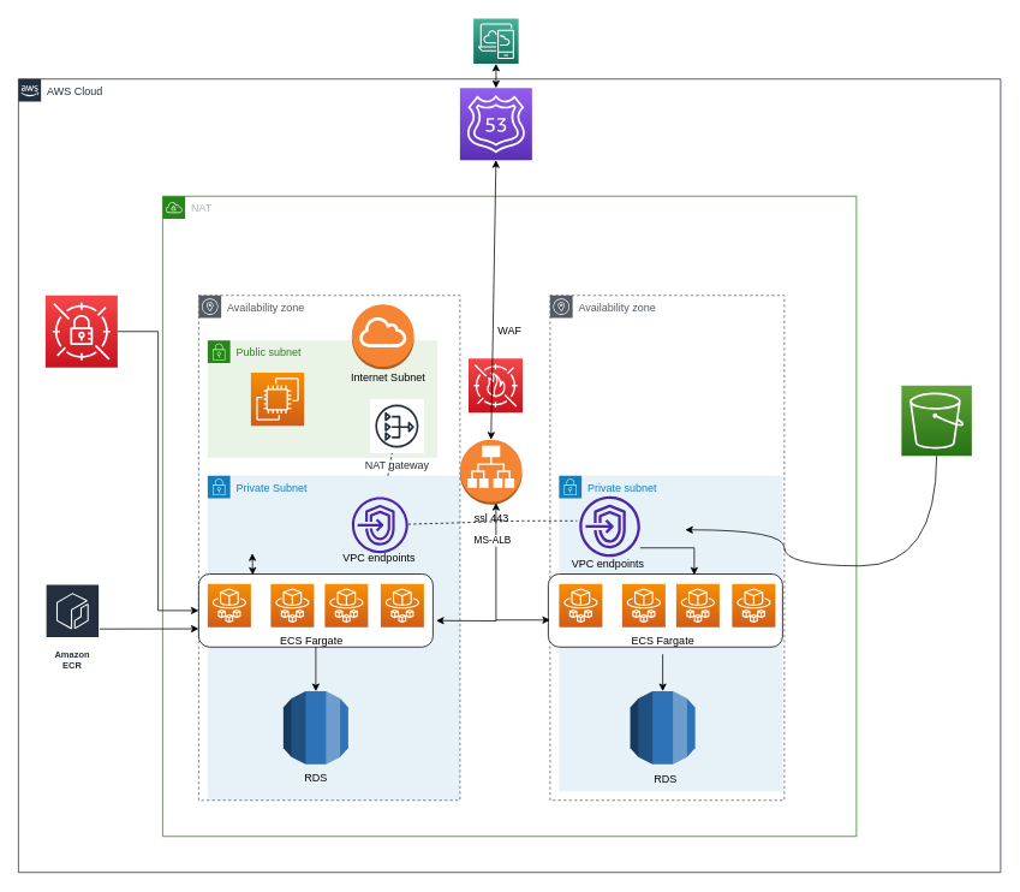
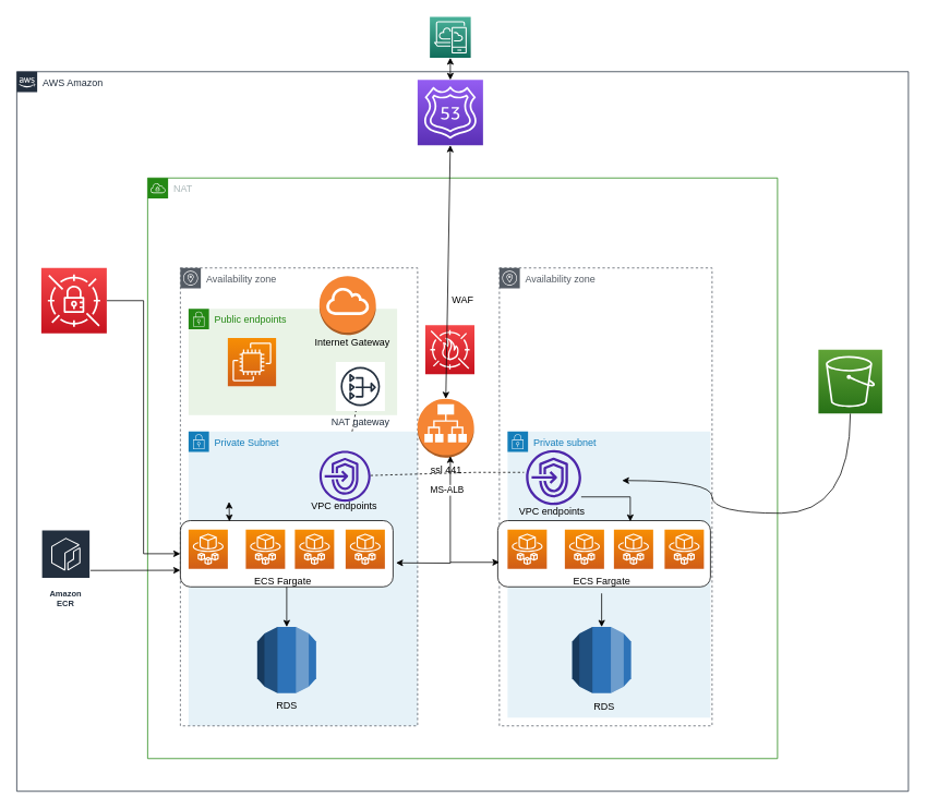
- <mxCell id="2" value="AWS Cloud" style="points=[[0,0],[0.25,0],[0.5,0],[0.75,0],[1,0],[1,0.25],[1,0.5],[1,0.75],[1,1],[0.75,1],[0.5,1],[0.25,1],[0,1],[0,0.75],[0,0.5],[0,0.25]];outlineConnect=0;gradientColor=none;html=1;whiteSpace=wrap;fontSize=12;fontStyle=0;shape=mxgraph.aws4.group;grIcon=mxgraph.aws4.group_aws_cloud_alt;strokeColor=#232F3E;fillColor=none;verticalAlign=top;align=left;spacingLeft=30;fontColor=#232F3E;dashed=0;labelBackgroundColor=#ffffff;container=1;pointerEvents=0;collapsible=0;recursiveResize=0;" parent="1" vertex="1"><mxGeometry x="20" y="87" width="1090" height="880" as="geometry" /></mxCell>
+ <mxCell id="2" value="AWS Amazon" style="points=[[0,0],[0.25,0],[0.5,0],[0.75,0],[1,0],[1,0.25],[1,0.5],[1,0.75],[1,1],[0.75,1],[0.5,1],[0.25,1],[0,1],[0,0.75],[0,0.5],[0,0.25]];outlineConnect=0;gradientColor=none;html=1;whiteSpace=wrap;fontSize=12;fontStyle=0;shape=mxgraph.aws4.group;grIcon=mxgraph.aws4.group_aws_cloud_alt;strokeColor=#232F3E;fillColor=none;verticalAlign=top;align=left;spacingLeft=30;fontColor=#232F3E;dashed=0;labelBackgroundColor=#ffffff;container=1;pointerEvents=0;collapsible=0;recursiveResize=0;" parent="1" vertex="1"><mxGeometry x="20" y="87" width="1090" height="880" as="geometry" /></mxCell>
- <mxCell id="6" value="Public subnet" style="points=[[0,0],[0.25,0],[0.5,0],[0.75,0],[1,0],[1,0.25],[1,0.5],[1,0.75],[1,1],[0.75,1],[0.5,1],[0.25,1],[0,1],[0,0.75],[0,0.5],[0,0.25]];outlineConnect=0;gradientColor=none;html=1;whiteSpace=wrap;fontSize=12;fontStyle=0;container=1;pointerEvents=0;collapsible=0;recursiveResize=0;shape=mxgraph.aws4.group;grIcon=mxgraph.aws4.group_security_group;grStroke=0;strokeColor=#248814;fillColor=#E9F3E6;verticalAlign=top;align=left;spacingLeft=30;fontColor=#248814;dashed=0;" parent="4" vertex="1"><mxGeometry y="-150" width="255" height="130" as="geometry" /></mxCell>
+ <mxCell id="6" value="Public endpoints" style="points=[[0,0],[0.25,0],[0.5,0],[0.75,0],[1,0],[1,0.25],[1,0.5],[1,0.75],[1,1],[0.75,1],[0.5,1],[0.25,1],[0,1],[0,0.75],[0,0.5],[0,0.25]];outlineConnect=0;gradientColor=none;html=1;whiteSpace=wrap;fontSize=12;fontStyle=0;container=1;pointerEvents=0;collapsible=0;recursiveResize=0;shape=mxgraph.aws4.group;grIcon=mxgraph.aws4.group_security_group;grStroke=0;strokeColor=#248814;fillColor=#E9F3E6;verticalAlign=top;align=left;spacingLeft=30;fontColor=#248814;dashed=0;" parent="4" vertex="1"><mxGeometry y="-150" width="255" height="130" as="geometry" /></mxCell>
- <mxCell id="8" value="Internet Subnet&lt;br&gt;" style="text;html=1;align=center;verticalAlign=middle;resizable=0;points=[];autosize=1;strokeColor=none;fillColor=none;" parent="6" vertex="1"><mxGeometry x="145" y="27" width="110" height="30" as="geometry" /></mxCell>
+ <mxCell id="8" value="Internet Gateway&lt;br&gt;" style="text;html=1;align=center;verticalAlign=middle;resizable=0;points=[];autosize=1;strokeColor=none;fillColor=none;" parent="6" vertex="1"><mxGeometry x="145" y="27" width="110" height="30" as="geometry" /></mxCell>
- <mxCell id="22" value="ssl 443&lt;br&gt;" style="text;html=1;align=center;verticalAlign=middle;resizable=0;points=[];autosize=1;strokeColor=none;fillColor=none;" parent="3" vertex="1"><mxGeometry x="334.5" y="342" width="60" height="30" as="geometry" /></mxCell>
+ <mxCell id="22" value="ssl 441&lt;br&gt;" style="text;html=1;align=center;verticalAlign=middle;resizable=0;points=[];autosize=1;strokeColor=none;fillColor=none;" parent="3" vertex="1"><mxGeometry x="334.5" y="342" width="60" height="30" as="geometry" /></mxCell>
